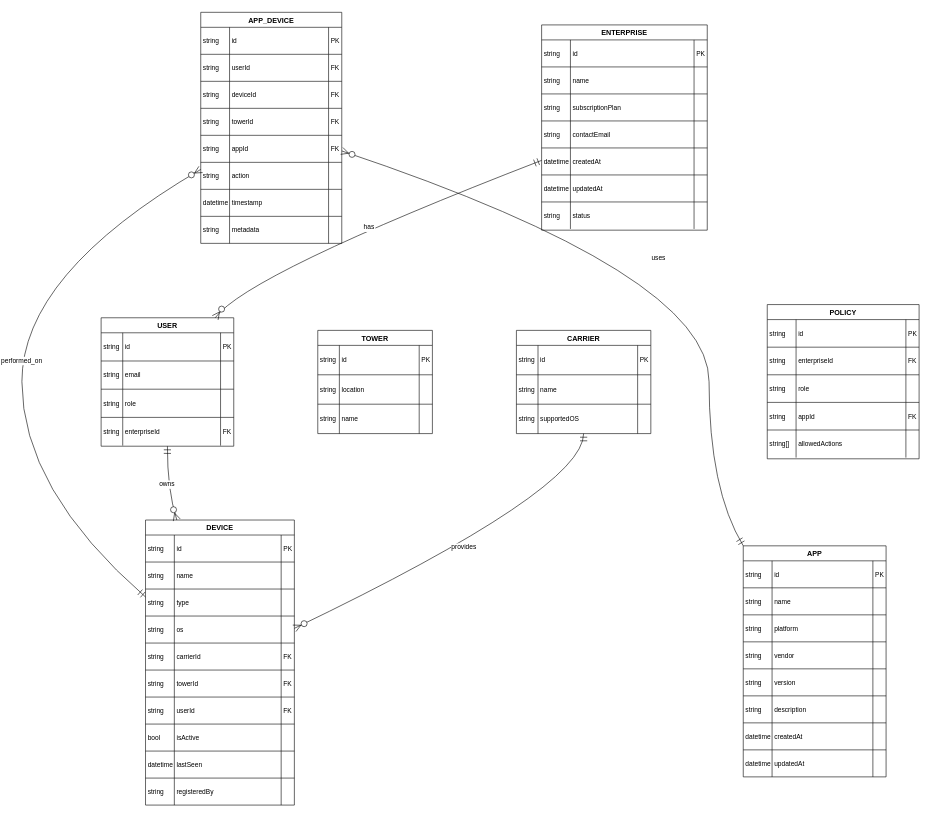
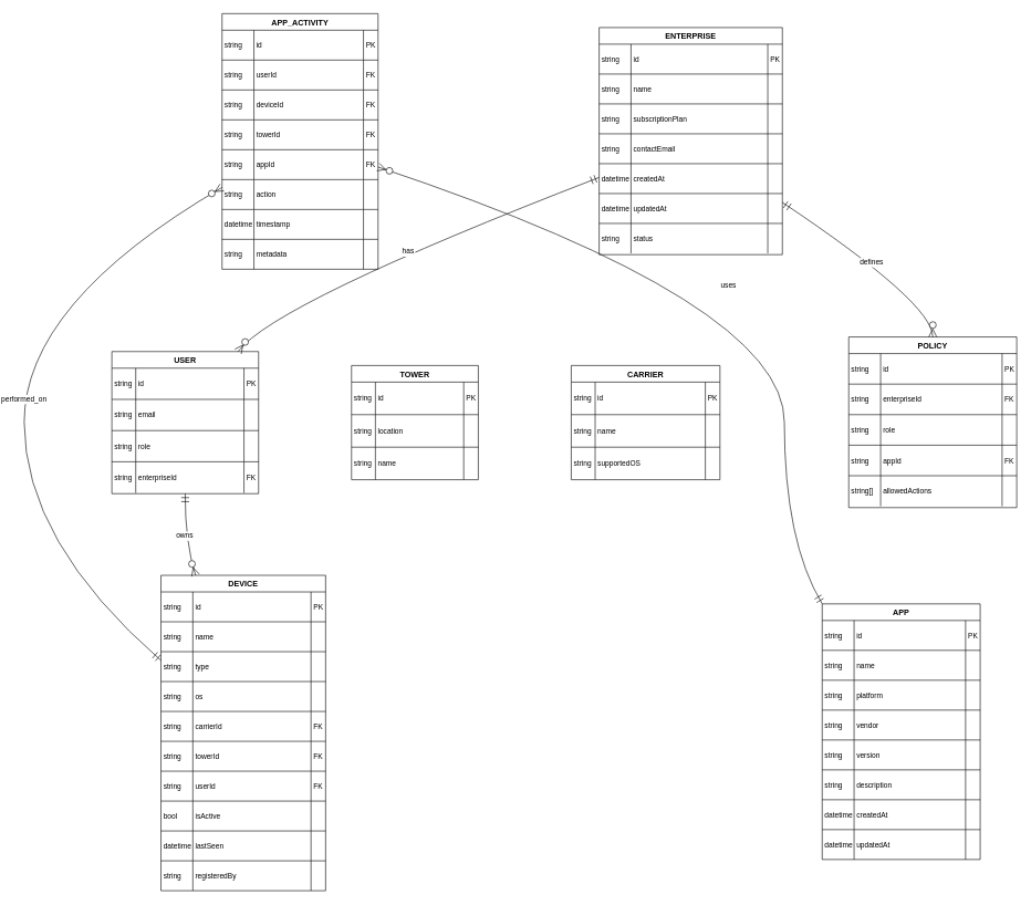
- <mxCell id="169" value="APP_DEVICE" style="shape=table;startSize=25;container=1;collapsible=0;childLayout=tableLayout;fixedRows=1;rowLines=1;fontStyle=1;align=center;resizeLast=1;" vertex="1" parent="1"><mxGeometry x="318" y="20" width="235" height="385" as="geometry" /></mxCell>
+ <mxCell id="169" value="APP_ACTIVITY" style="shape=table;startSize=25;container=1;collapsible=0;childLayout=tableLayout;fixedRows=1;rowLines=1;fontStyle=1;align=center;resizeLast=1;" vertex="1" parent="1"><mxGeometry x="318" y="20" width="235" height="385" as="geometry" /></mxCell>
+ <mxCell id="203" value="defines" style="curved=1;startArrow=ERmandOne;startSize=10;;endArrow=ERzeroToMany;endSize=10;;exitX=1;exitY=0.77;entryX=0.5;entryY=0;rounded=0;" edge="1" parent="1" source="2" target="48"><mxGeometry relative="1" as="geometry"><Array as="points"><mxPoint x="1389" y="456" /></Array></mxGeometry></mxCell>
- <mxCell id="204" value="provides" style="curved=1;startArrow=ERmandOne;startSize=10;;endArrow=ERzeroToMany;endSize=10;;exitX=0.5;exitY=1;entryX=1;entryY=0.38;rounded=0;" edge="1" parent="1" source="102" target="115"><mxGeometry relative="1" as="geometry"><Array as="points"><mxPoint x="956" y="815" /></Array></mxGeometry></mxCell>
